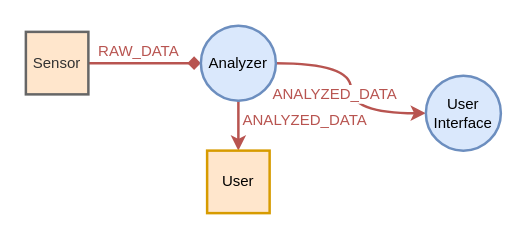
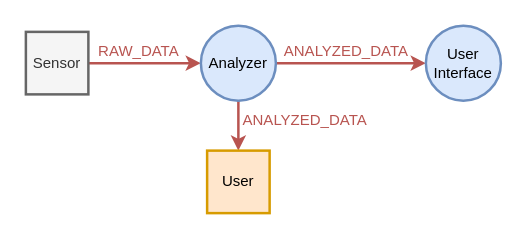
- <mxCell id="10" value="Sensor" style="whiteSpace=wrap;html=1;aspect=fixed;fillColor=#ffe6cc;strokeColor=#666666;strokeWidth=2;fontColor=#333333;" vertex="1" parent="1"><mxGeometry x="20" y="25" width="50" height="50" as="geometry" /></mxCell>
+ <mxCell id="10" value="Sensor" style="whiteSpace=wrap;html=1;aspect=fixed;fillColor=#f5f5f5;strokeColor=#666666;strokeWidth=2;fontColor=#333333;" vertex="1" parent="1"><mxGeometry x="20" y="25" width="50" height="50" as="geometry" /></mxCell>
- <mxCell id="2" style="edgeStyle=orthogonalEdgeStyle;curved=1;jumpStyle=none;orthogonalLoop=1;jettySize=auto;html=1;exitX=1;exitY=0.5;exitDx=0;exitDy=0;entryX=0;entryY=0.5;entryDx=0;entryDy=0;fillColor=#f8cecc;strokeColor=#b85450;strokeWidth=2;endArrow=diamond;" parent="1" source="10" target="8" edge="1"><mxGeometry relative="1" as="geometry"><mxPoint x="80" y="49.857" as="sourcePoint" /></mxGeometry></mxCell>
+ <mxCell id="2" style="edgeStyle=orthogonalEdgeStyle;curved=1;jumpStyle=none;orthogonalLoop=1;jettySize=auto;html=1;exitX=1;exitY=0.5;exitDx=0;exitDy=0;entryX=0;entryY=0.5;entryDx=0;entryDy=0;fillColor=#f8cecc;strokeColor=#b85450;strokeWidth=2;" parent="1" source="10" target="8" edge="1"><mxGeometry relative="1" as="geometry"><mxPoint x="80" y="49.857" as="sourcePoint" /></mxGeometry></mxCell>
- <mxCell id="9" value="User Interface" style="ellipse;whiteSpace=wrap;html=1;aspect=fixed;fillColor=#dae8fc;strokeColor=#6c8ebf;strokeWidth=2;" parent="1" vertex="1"><mxGeometry x="340" y="60" width="60" height="60" as="geometry" /></mxCell>
+ <mxCell id="9" value="User Interface" style="ellipse;whiteSpace=wrap;html=1;aspect=fixed;fillColor=#dae8fc;strokeColor=#6c8ebf;strokeWidth=2;" parent="1" vertex="1"><mxGeometry x="340" y="20" width="60" height="60" as="geometry" /></mxCell>
